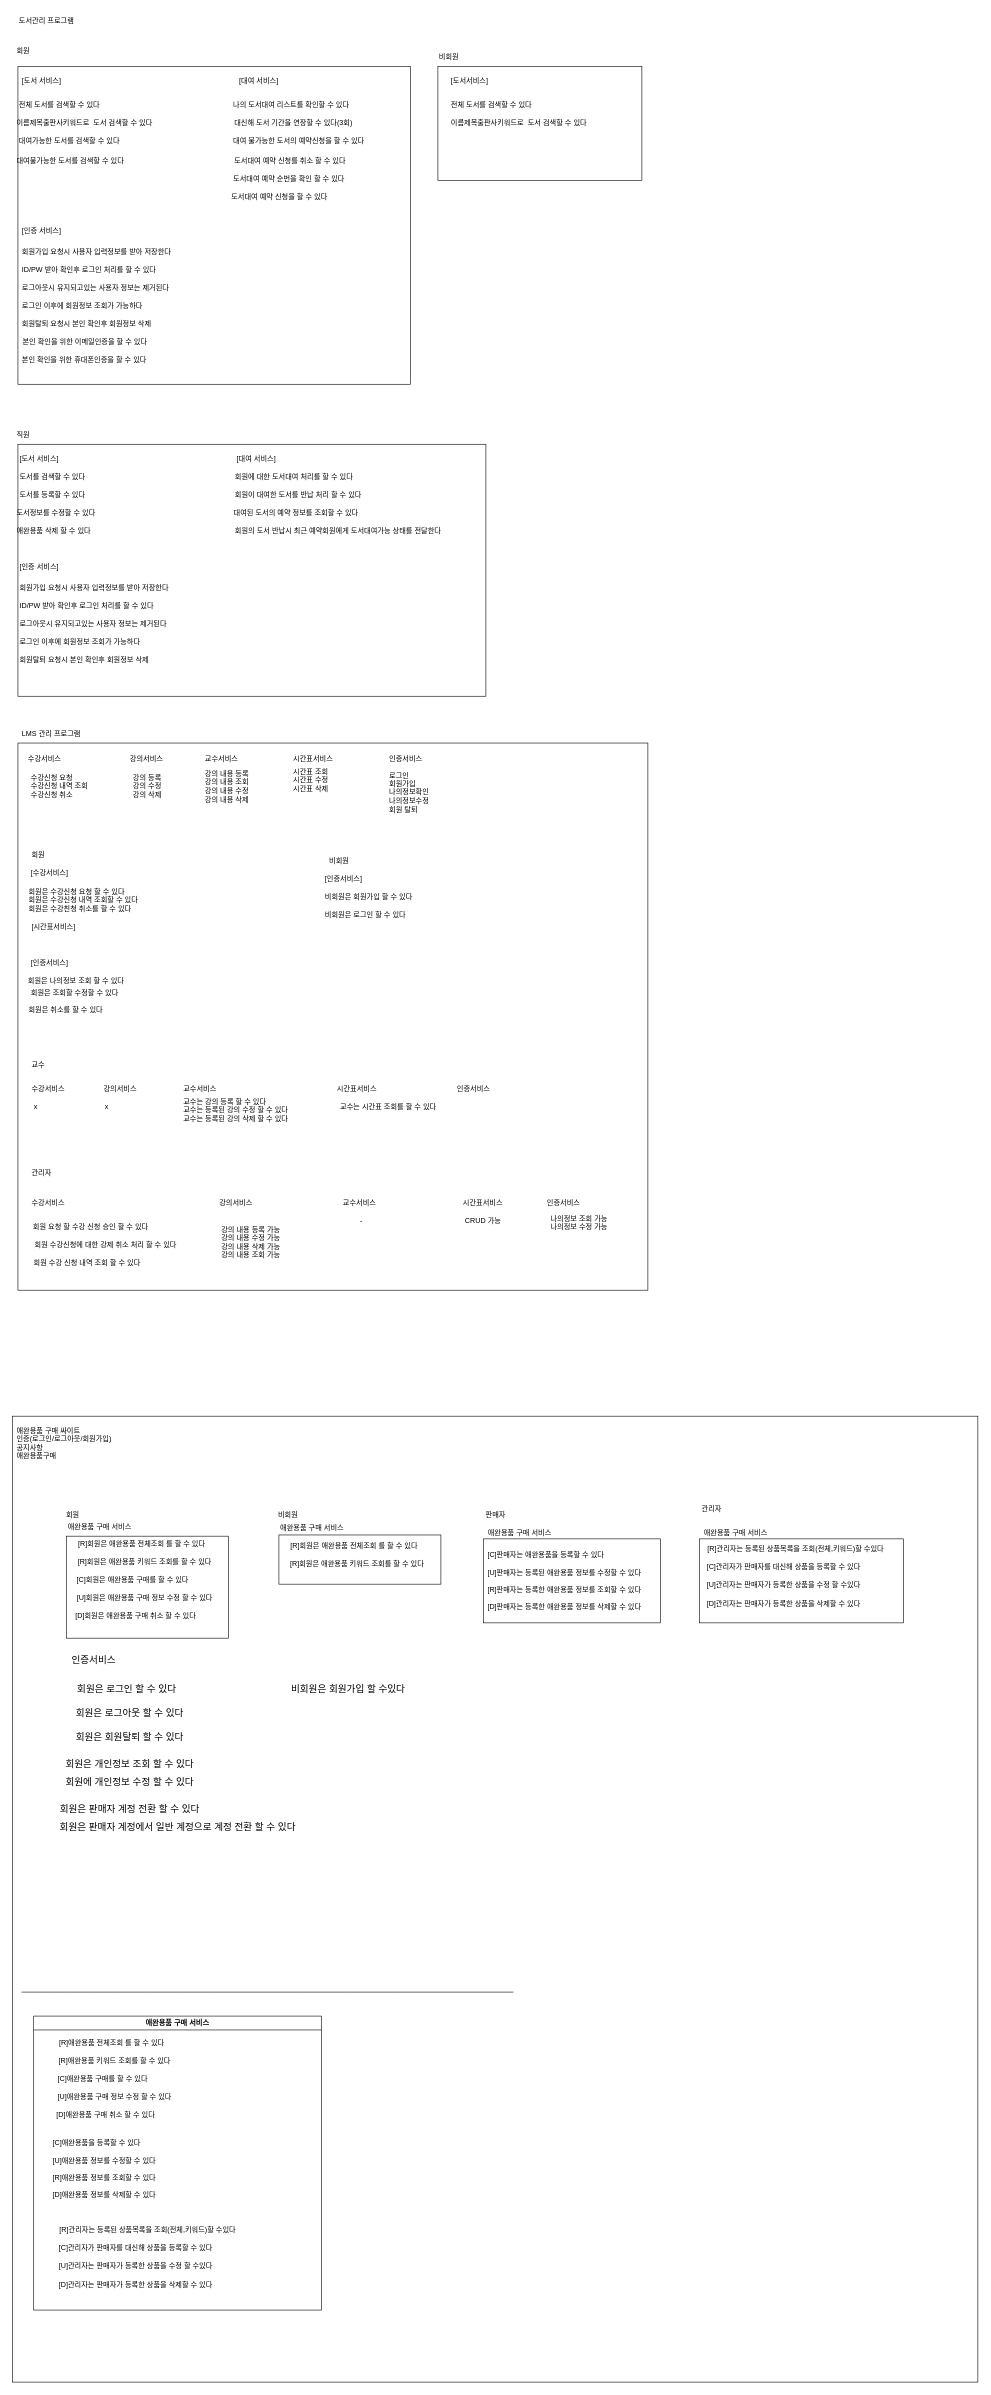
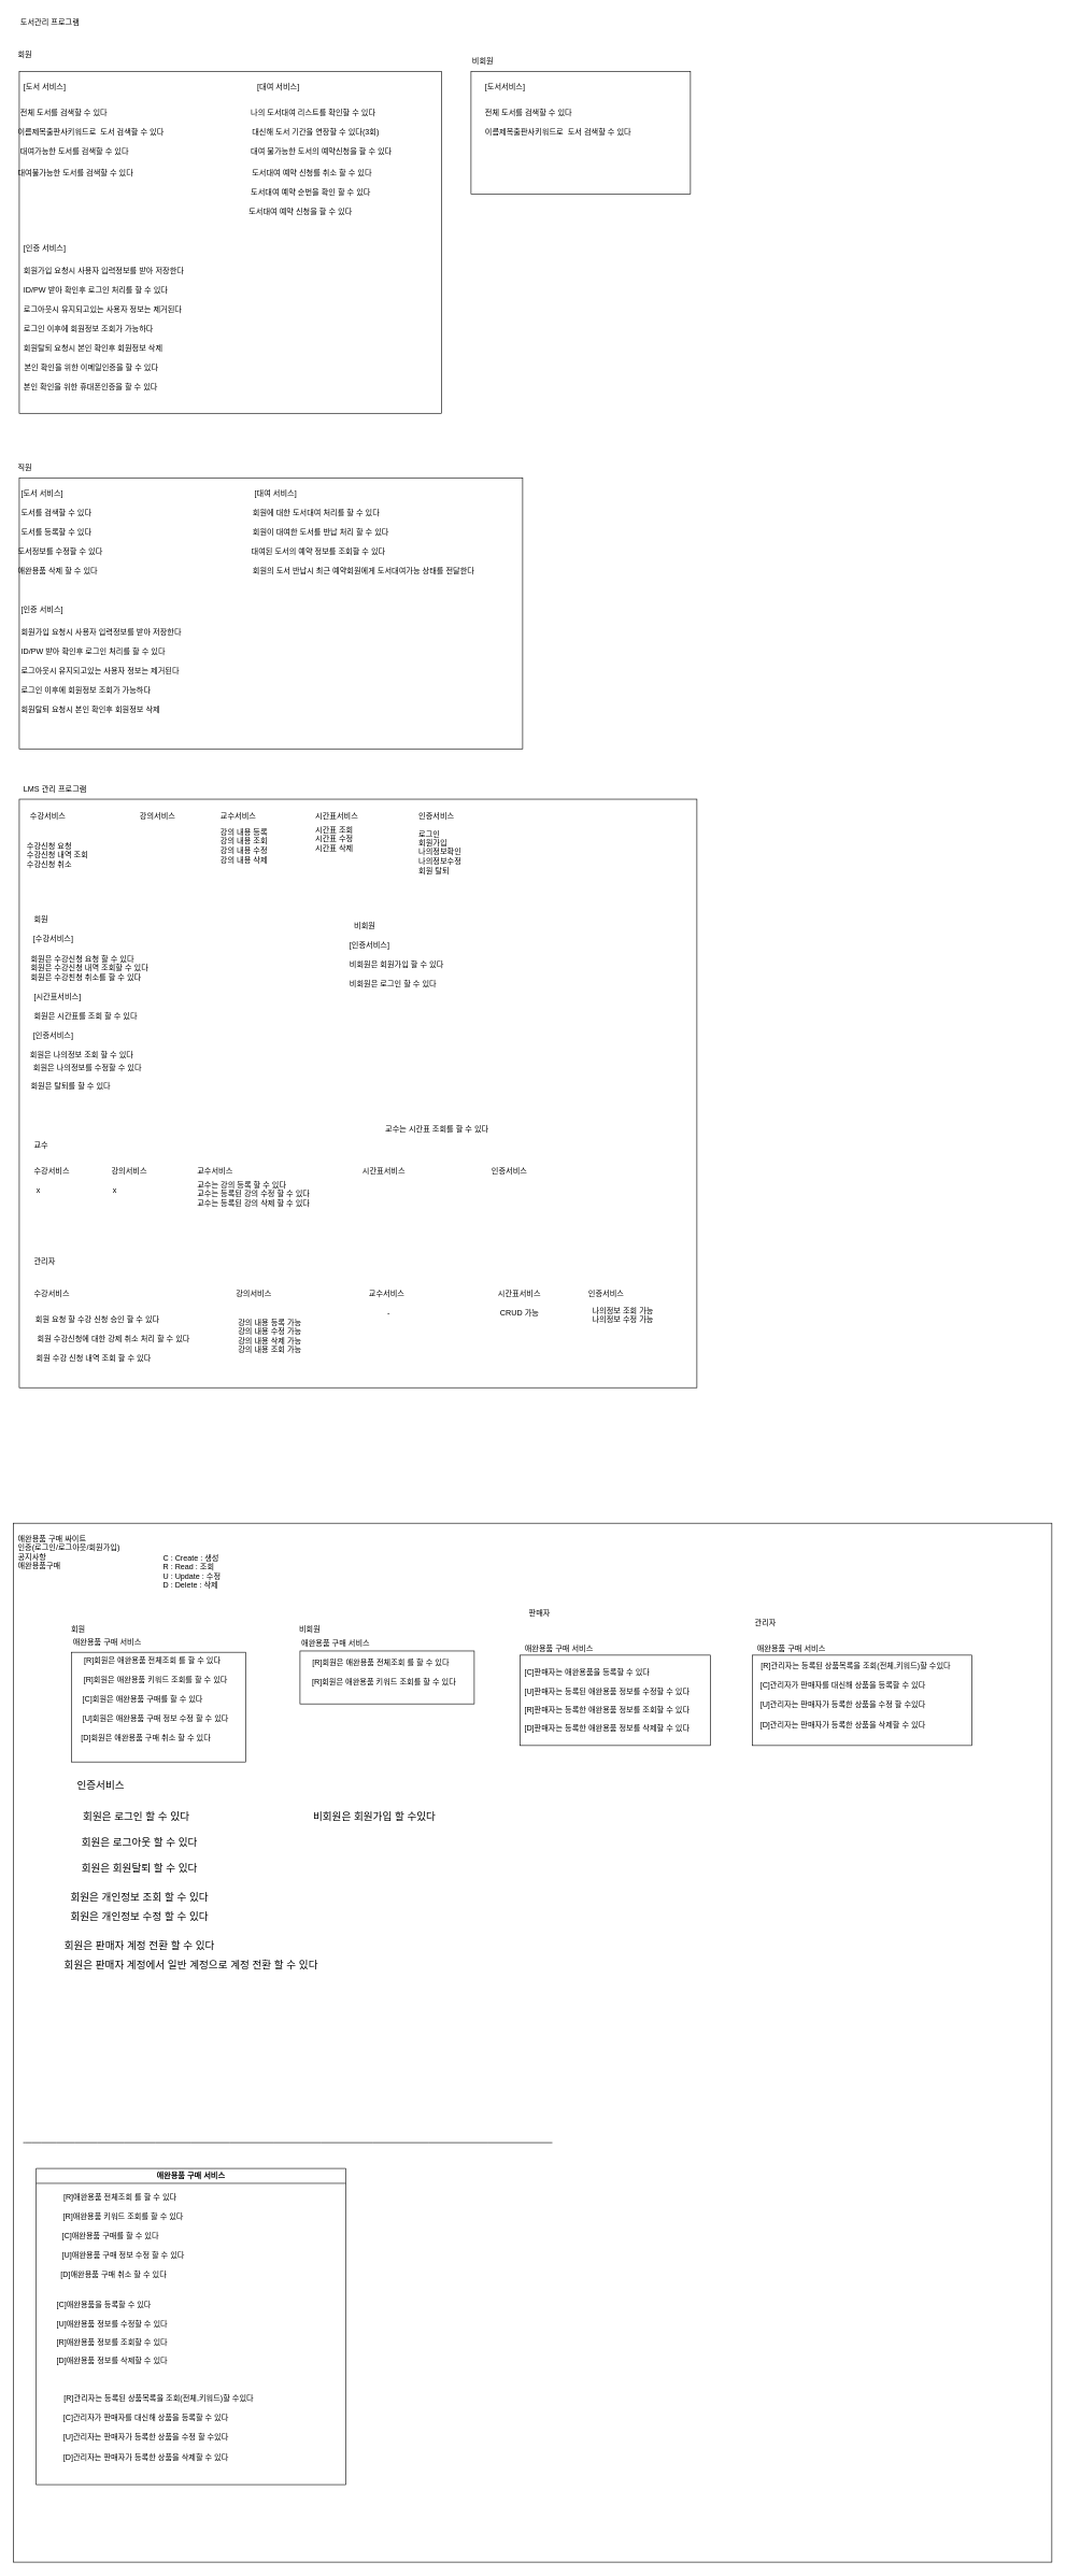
- <mxCell id="58" value="수강신청 요청&lt;div&gt;수강신청 내역 조회&lt;/div&gt;&lt;div&gt;수강신청 취소&lt;/div&gt;" style="text;html=1;align=left;verticalAlign=middle;resizable=0;points=[];autosize=1;strokeColor=none;fillColor=none;" parent="1" vertex="1"><mxGeometry x="49" y="1280" width="130" height="60" as="geometry" /></mxCell>
+ <mxCell id="58" value="수강신청 요청&lt;div&gt;수강신청 내역 조회&lt;/div&gt;&lt;div&gt;수강신청 취소&lt;/div&gt;" style="text;html=1;align=left;verticalAlign=middle;resizable=0;points=[];autosize=1;strokeColor=none;fillColor=none;" parent="1" vertex="1"><mxGeometry x="39" y="1295" width="130" height="60" as="geometry" /></mxCell>
- <mxCell id="59" value="강의 등록&lt;div&gt;강의 수정&lt;/div&gt;&lt;div&gt;강의 삭제&lt;/div&gt;" style="text;html=1;align=left;verticalAlign=middle;resizable=0;points=[];autosize=1;strokeColor=none;fillColor=none;" parent="1" vertex="1"><mxGeometry x="219" y="1280" width="70" height="60" as="geometry" /></mxCell>
+ <mxCell id="68" value="회원은 시간표를 조회 할 수 있다" style="text;html=1;align=left;verticalAlign=middle;resizable=0;points=[];autosize=1;strokeColor=none;fillColor=none;" parent="1" vertex="1"><mxGeometry x="50" y="1560" width="200" height="30" as="geometry" /></mxCell>
- <mxCell id="74" value="회원은 조회할 수정할 수 있다" style="text;html=1;align=left;verticalAlign=middle;resizable=0;points=[];autosize=1;strokeColor=none;fillColor=none;" parent="1" vertex="1"><mxGeometry x="49" y="1640" width="200" height="30" as="geometry" /></mxCell>
+ <mxCell id="74" value="회원은 나의정보를 수정할 수 있다" style="text;html=1;align=left;verticalAlign=middle;resizable=0;points=[];autosize=1;strokeColor=none;fillColor=none;" parent="1" vertex="1"><mxGeometry x="49" y="1640" width="200" height="30" as="geometry" /></mxCell>
- <mxCell id="75" value="회원은 취소를 할 수 있다" style="text;html=1;align=left;verticalAlign=middle;resizable=0;points=[];autosize=1;strokeColor=none;fillColor=none;" parent="1" vertex="1"><mxGeometry x="45" y="1668" width="160" height="30" as="geometry" /></mxCell>
+ <mxCell id="75" value="회원은 탈퇴를 할 수 있다" style="text;html=1;align=left;verticalAlign=middle;resizable=0;points=[];autosize=1;strokeColor=none;fillColor=none;" parent="1" vertex="1"><mxGeometry x="45" y="1668" width="160" height="30" as="geometry" /></mxCell>
- <mxCell id="84" value="교수는 시간표 조회를 할 수 있다" style="text;html=1;align=center;verticalAlign=middle;resizable=0;points=[];autosize=1;strokeColor=none;fillColor=none;" parent="1" vertex="1"><mxGeometry x="545.5" y="1830" width="200" height="30" as="geometry" /></mxCell>
+ <mxCell id="84" value="교수는 시간표 조회를 할 수 있다" style="text;html=1;align=center;verticalAlign=middle;resizable=0;points=[];autosize=1;strokeColor=none;fillColor=none;" parent="1" vertex="1"><mxGeometry x="575.5" y="1735" width="200" height="30" as="geometry" /></mxCell>
+ <mxCell id="108" value="C : Create : 생성&lt;div&gt;R : Read : 조회&lt;br&gt;U : Update : 수정&lt;br&gt;D : Delete : 삭제&lt;/div&gt;" style="text;html=1;align=left;verticalAlign=middle;resizable=0;points=[];autosize=1;strokeColor=none;fillColor=none;" vertex="1" parent="1"><mxGeometry x="250" y="2400" width="110" height="70" as="geometry" /></mxCell>
- <mxCell id="104" value="판매자" style="text;html=1;align=center;verticalAlign=middle;resizable=0;points=[];autosize=1;strokeColor=none;fillColor=none;" vertex="1" parent="1"><mxGeometry x="795" y="2509" width="60" height="30" as="geometry" /></mxCell>
+ <mxCell id="104" value="판매자" style="text;html=1;align=center;verticalAlign=middle;resizable=0;points=[];autosize=1;strokeColor=none;fillColor=none;" vertex="1" parent="1"><mxGeometry x="805" y="2484" width="60" height="30" as="geometry" /></mxCell>
- <mxCell id="141" value="회원에 개인정보 수정 할 수 있다" style="text;html=1;align=center;verticalAlign=middle;resizable=0;points=[];autosize=1;strokeColor=none;fillColor=none;fontSize=16;" vertex="1" parent="1"><mxGeometry x="90" y="2955" width="250" height="30" as="geometry" /></mxCell>
+ <mxCell id="141" value="회원은 개인정보 수정 할 수 있다" style="text;html=1;align=center;verticalAlign=middle;resizable=0;points=[];autosize=1;strokeColor=none;fillColor=none;fontSize=16;" vertex="1" parent="1"><mxGeometry x="90" y="2955" width="250" height="30" as="geometry" /></mxCell>
